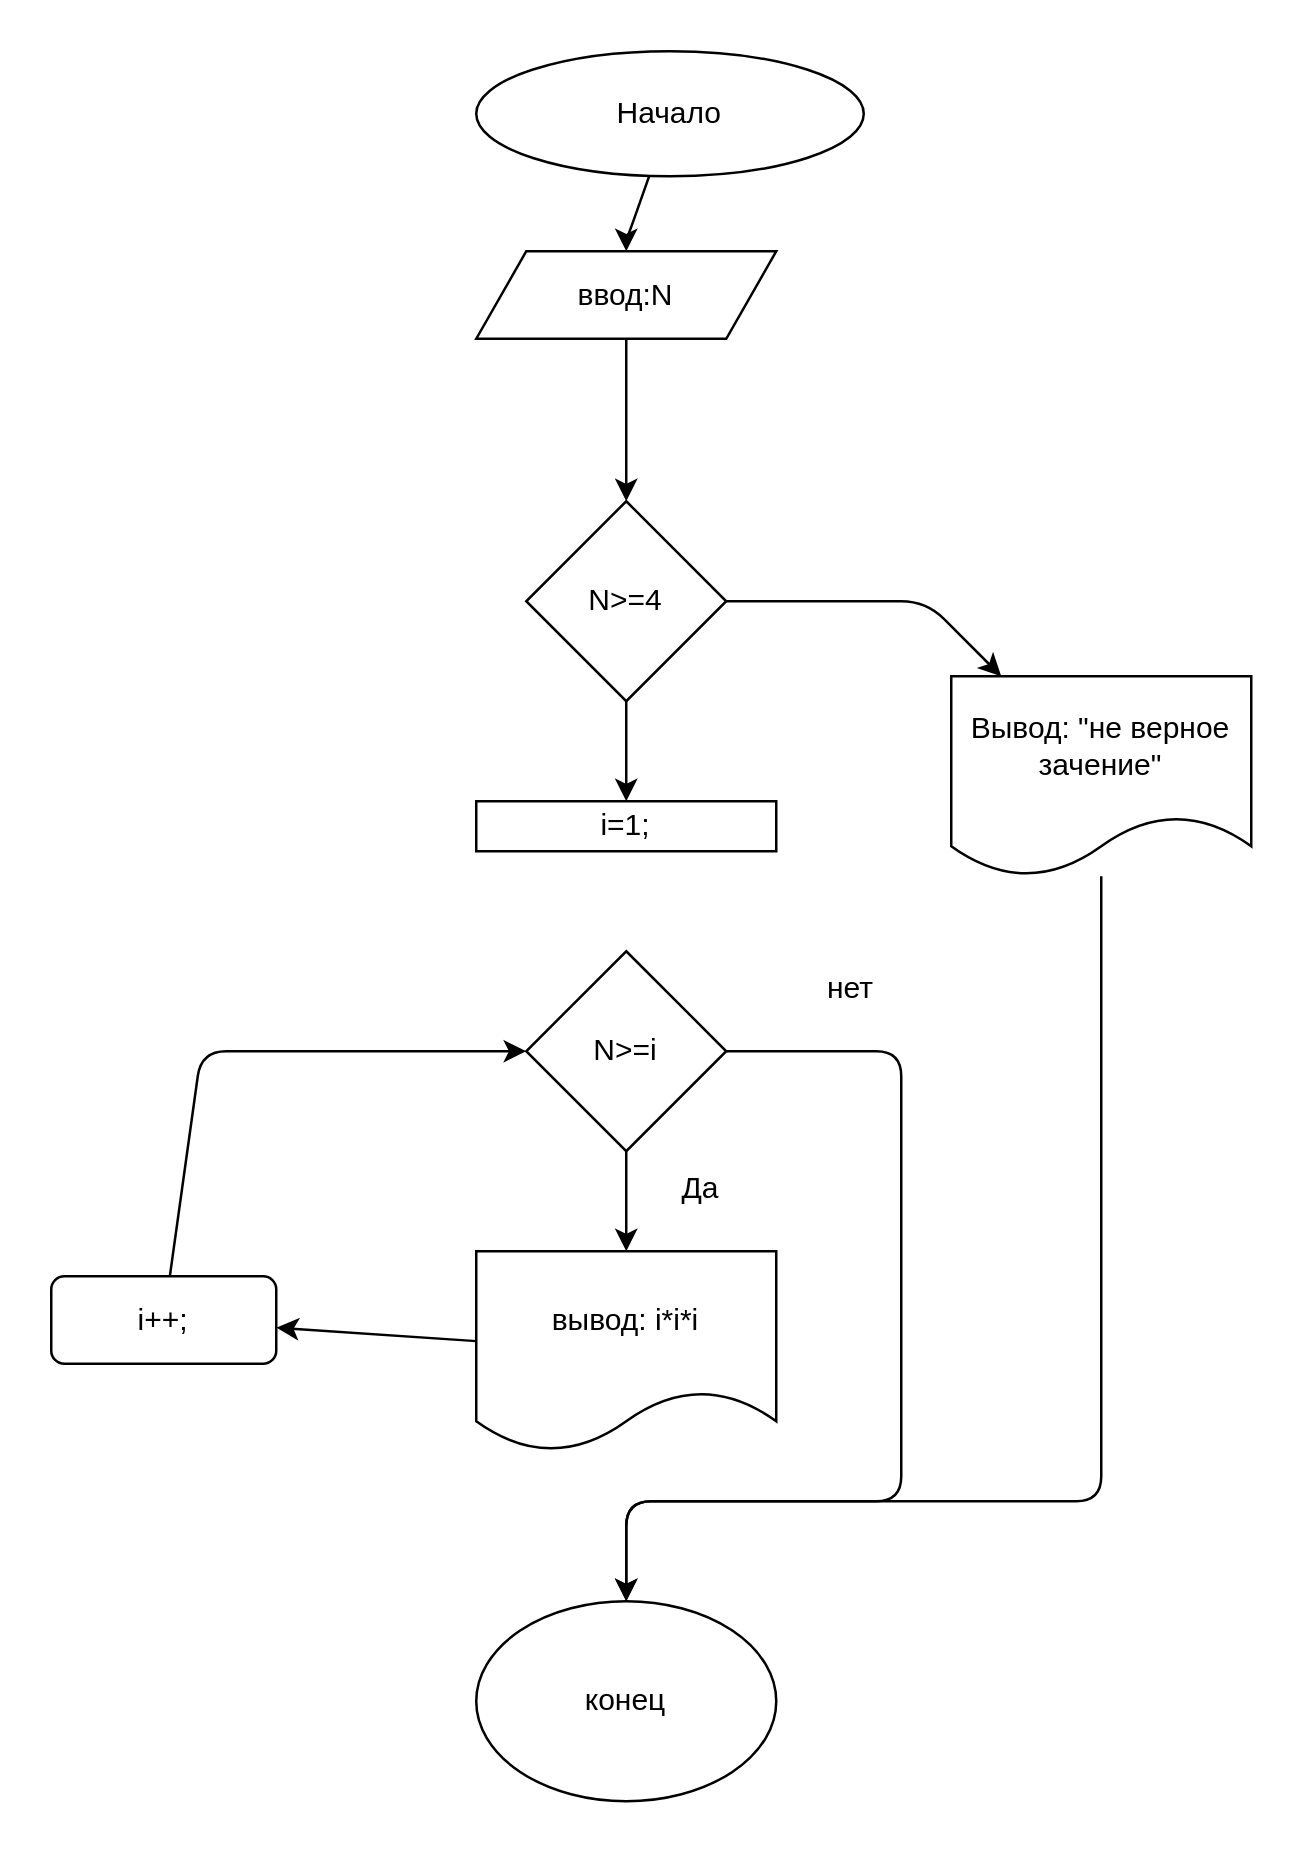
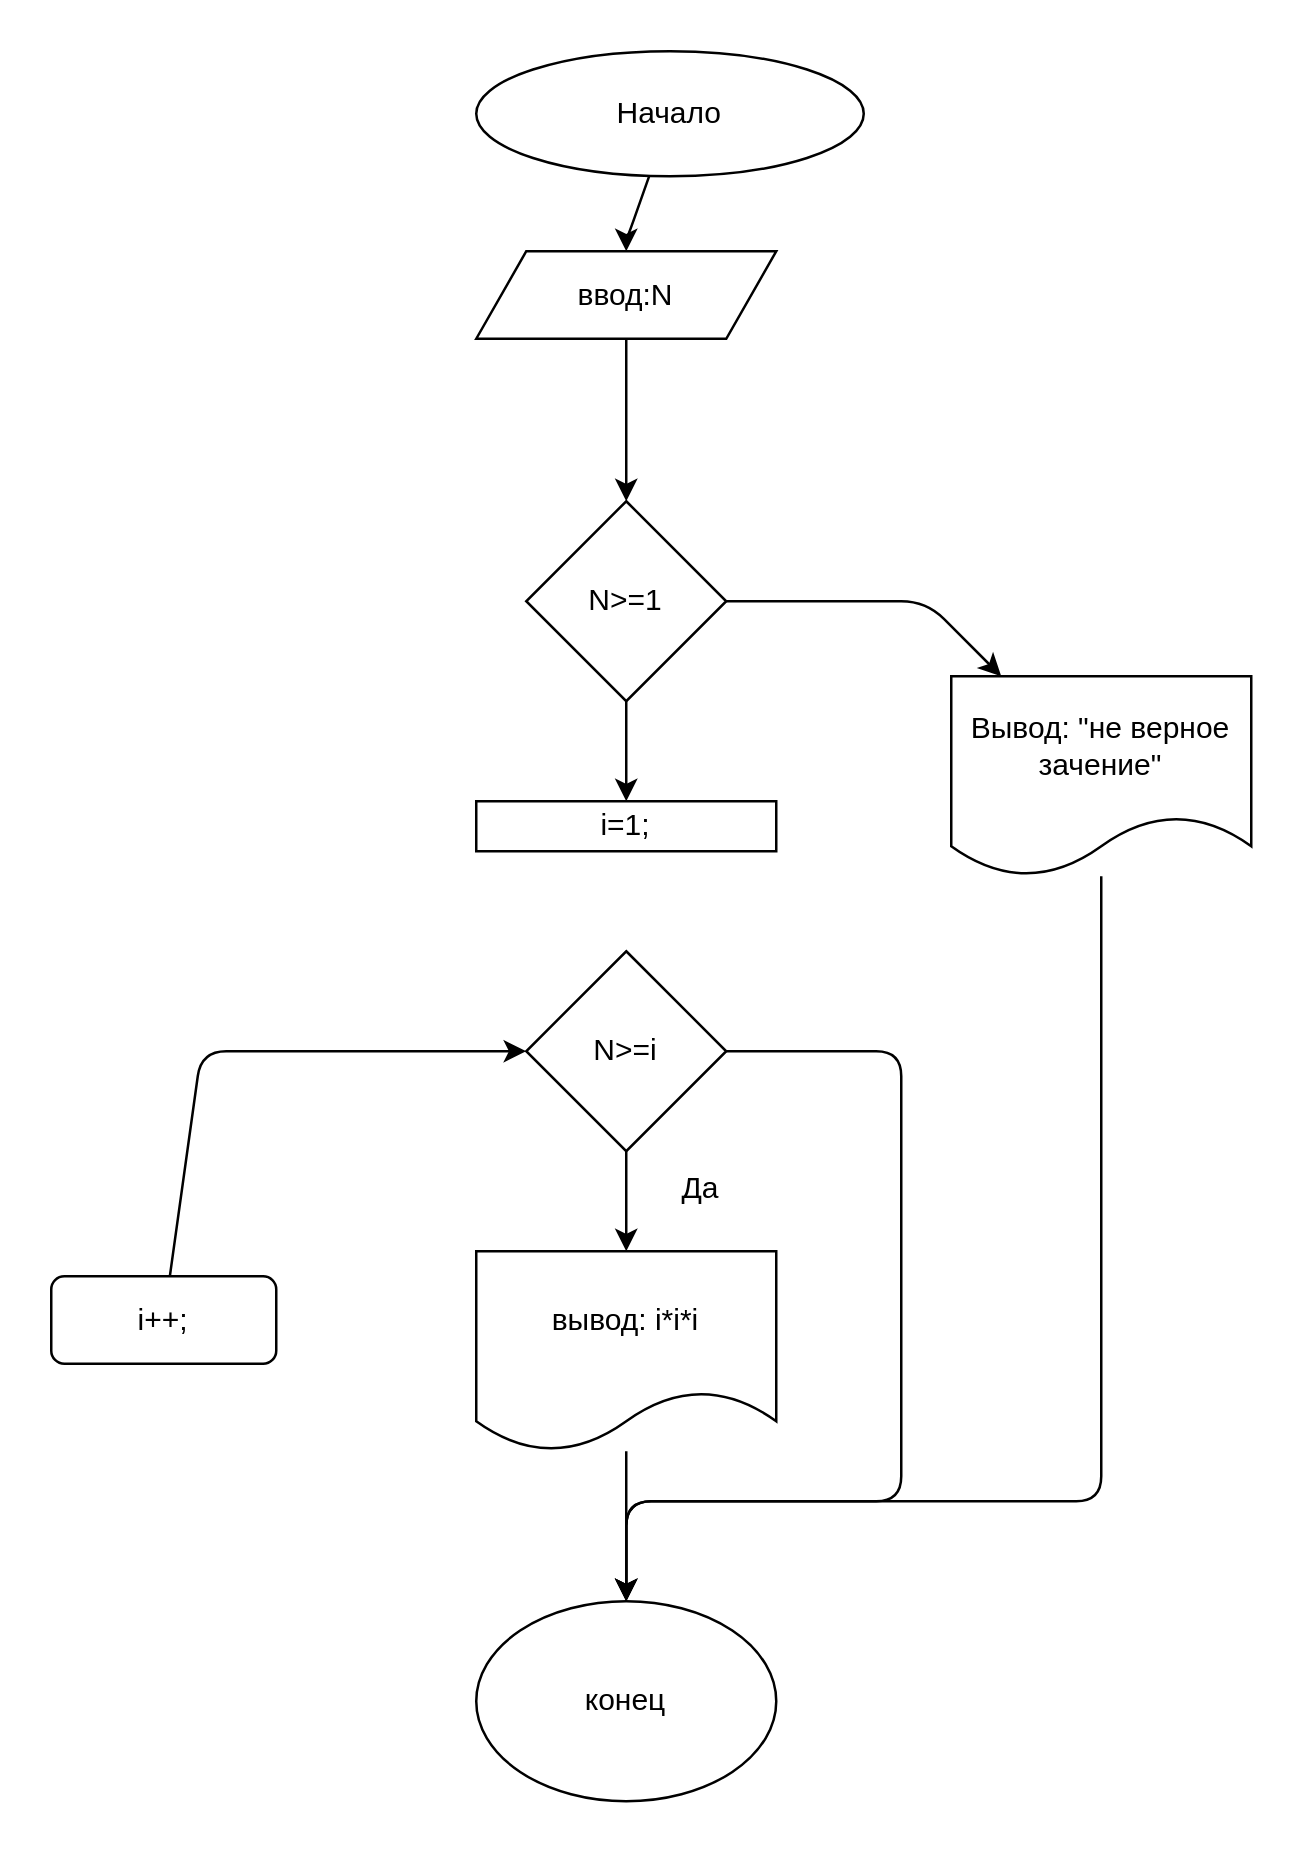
- <mxCell id="8" value="N&amp;gt;=4" style="rhombus;whiteSpace=wrap;html=1;" vertex="1" parent="1"><mxGeometry x="210" y="200" width="80" height="80" as="geometry" /></mxCell>
+ <mxCell id="8" value="N&amp;gt;=1" style="rhombus;whiteSpace=wrap;html=1;" vertex="1" parent="1"><mxGeometry x="210" y="200" width="80" height="80" as="geometry" /></mxCell>
- <mxCell id="18" value="нет" style="text;html=1;strokeColor=none;fillColor=none;align=center;verticalAlign=middle;whiteSpace=wrap;rounded=0;" vertex="1" parent="1"><mxGeometry x="310" y="380" width="60" height="30" as="geometry" /></mxCell>
- <mxCell id="13" style="edgeStyle=none;html=1;" edge="1" parent="1" source="14" target="16"><mxGeometry relative="1" as="geometry" /></mxCell>
+ <mxCell id="13" style="edgeStyle=none;html=1;" edge="1" parent="1" source="14" target="17"><mxGeometry relative="1" as="geometry" /></mxCell>
